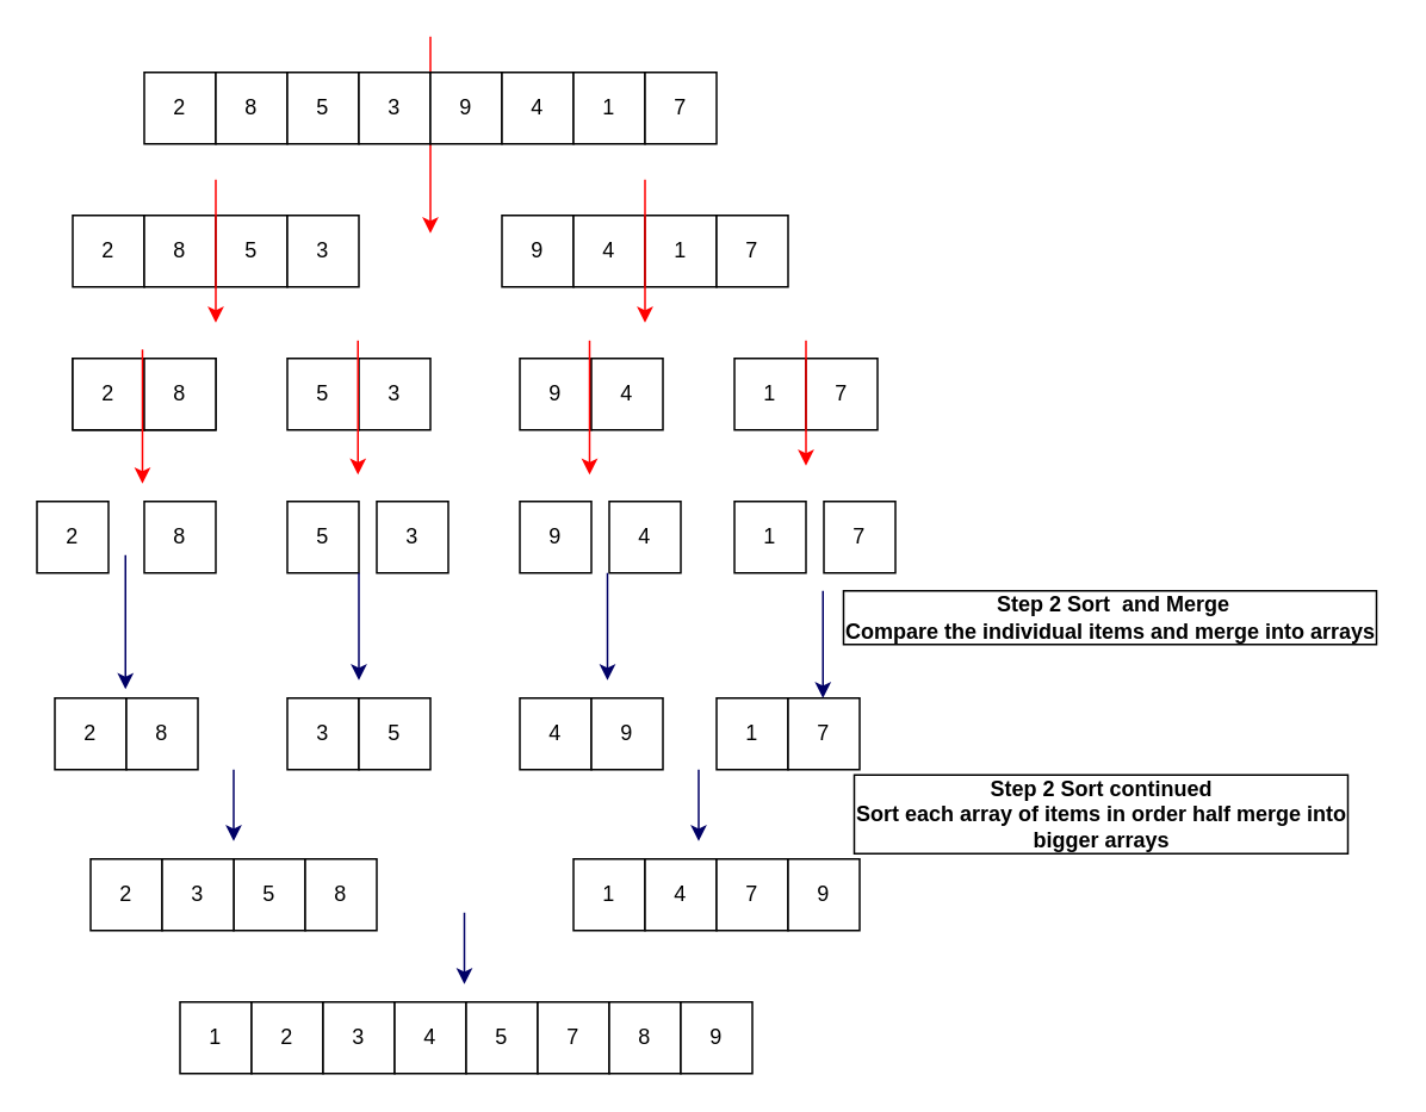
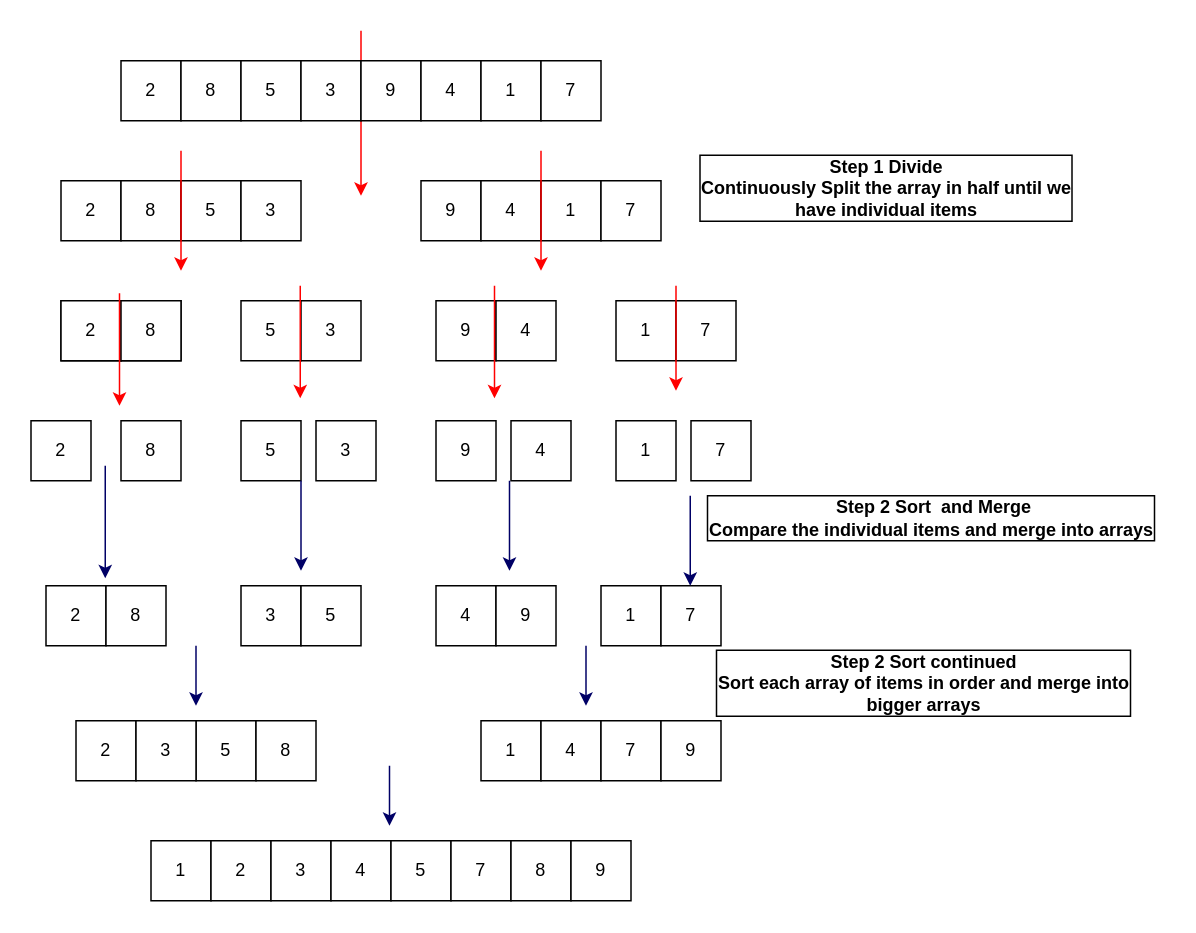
+ <mxCell id="74" value="&amp;nbsp;Step 1 Divide&amp;nbsp;&lt;br&gt;Continuously Split the array in half until we&lt;br&gt;have individual items" style="text;html=1;align=center;verticalAlign=middle;resizable=0;points=[];autosize=1;strokeColor=none;fontStyle=1;labelBorderColor=#000000;" vertex="1" parent="1"><mxGeometry x="460" y="100" width="260" height="50" as="geometry" /></mxCell>
- <mxCell id="76" value="&amp;nbsp;Step 2 Sort continued&amp;nbsp;&lt;br&gt;Sort each array of items in order half merge into&lt;br&gt;&amp;nbsp;bigger arrays&amp;nbsp;" style="text;html=1;align=center;verticalAlign=middle;resizable=0;points=[];autosize=1;strokeColor=none;fontStyle=1;labelBorderColor=#000000;" vertex="1" parent="1"><mxGeometry x="470" y="430" width="290" height="50" as="geometry" /></mxCell>
+ <mxCell id="76" value="&amp;nbsp;Step 2 Sort continued&amp;nbsp;&lt;br&gt;Sort each array of items in order and merge into&lt;br&gt;&amp;nbsp;bigger arrays&amp;nbsp;" style="text;html=1;align=center;verticalAlign=middle;resizable=0;points=[];autosize=1;strokeColor=none;fontStyle=1;labelBorderColor=#000000;" vertex="1" parent="1"><mxGeometry x="470" y="430" width="290" height="50" as="geometry" /></mxCell>
